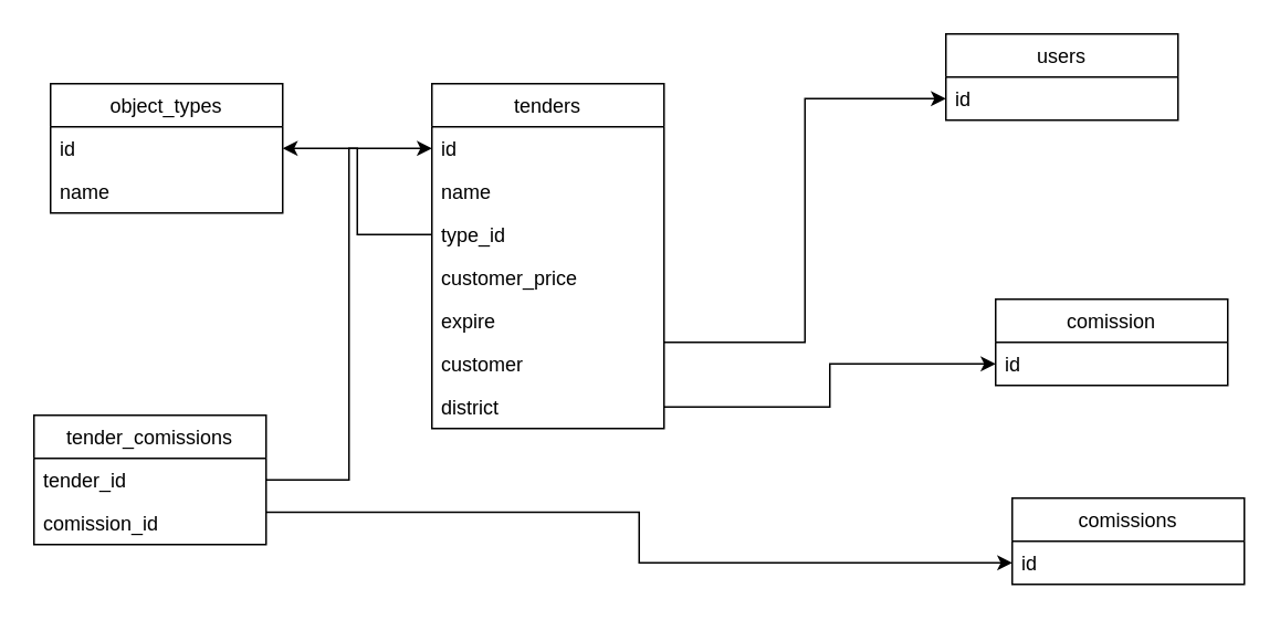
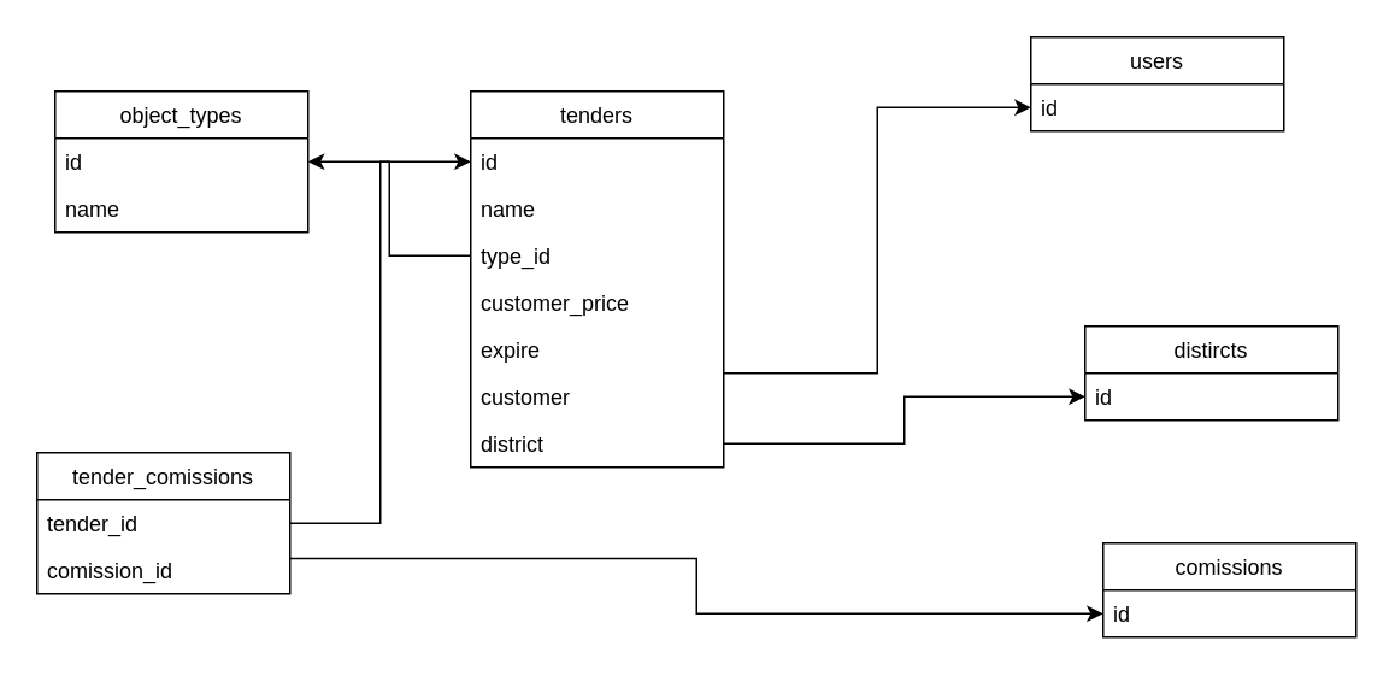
- <mxCell id="17" value="comission" style="swimlane;fontStyle=0;childLayout=stackLayout;horizontal=1;startSize=26;fillColor=none;horizontalStack=0;resizeParent=1;resizeParentMax=0;resizeLast=0;collapsible=1;marginBottom=0;" vertex="1" parent="1"><mxGeometry x="600" y="180" width="140" height="52" as="geometry" /></mxCell>
+ <mxCell id="17" value="distircts" style="swimlane;fontStyle=0;childLayout=stackLayout;horizontal=1;startSize=26;fillColor=none;horizontalStack=0;resizeParent=1;resizeParentMax=0;resizeLast=0;collapsible=1;marginBottom=0;" vertex="1" parent="1"><mxGeometry x="600" y="180" width="140" height="52" as="geometry" /></mxCell>
